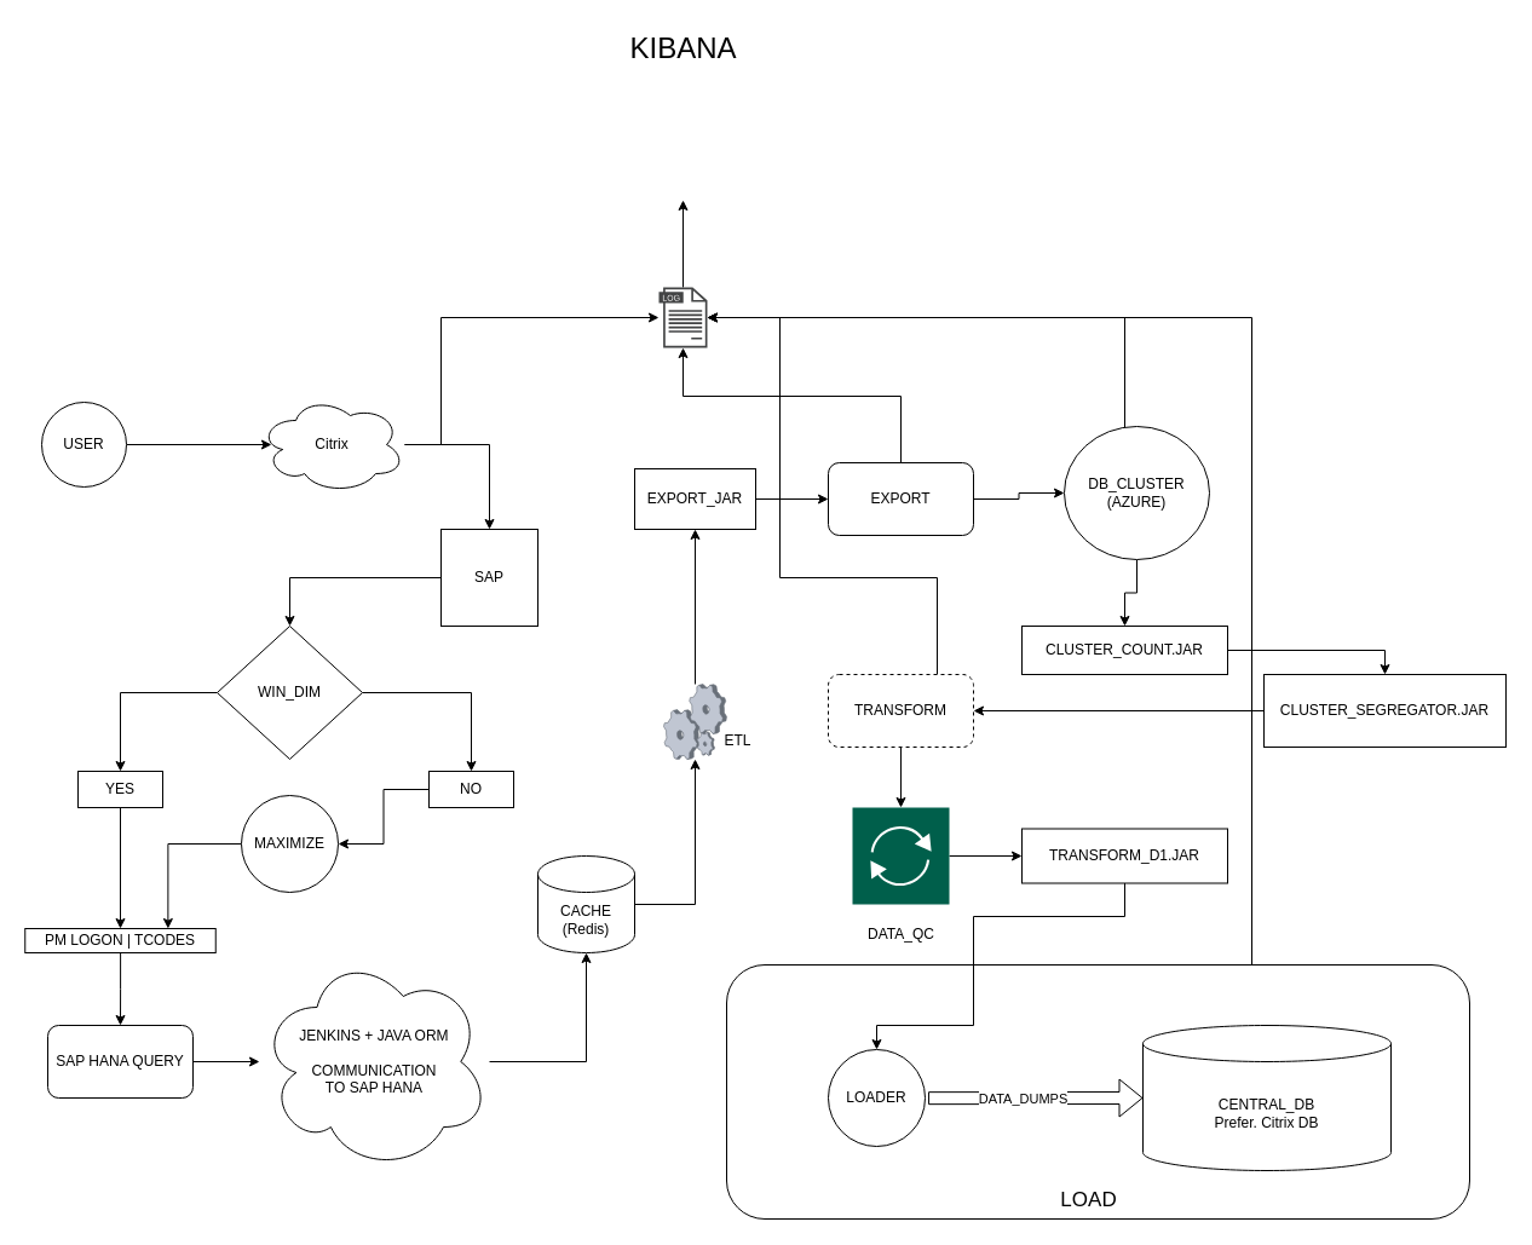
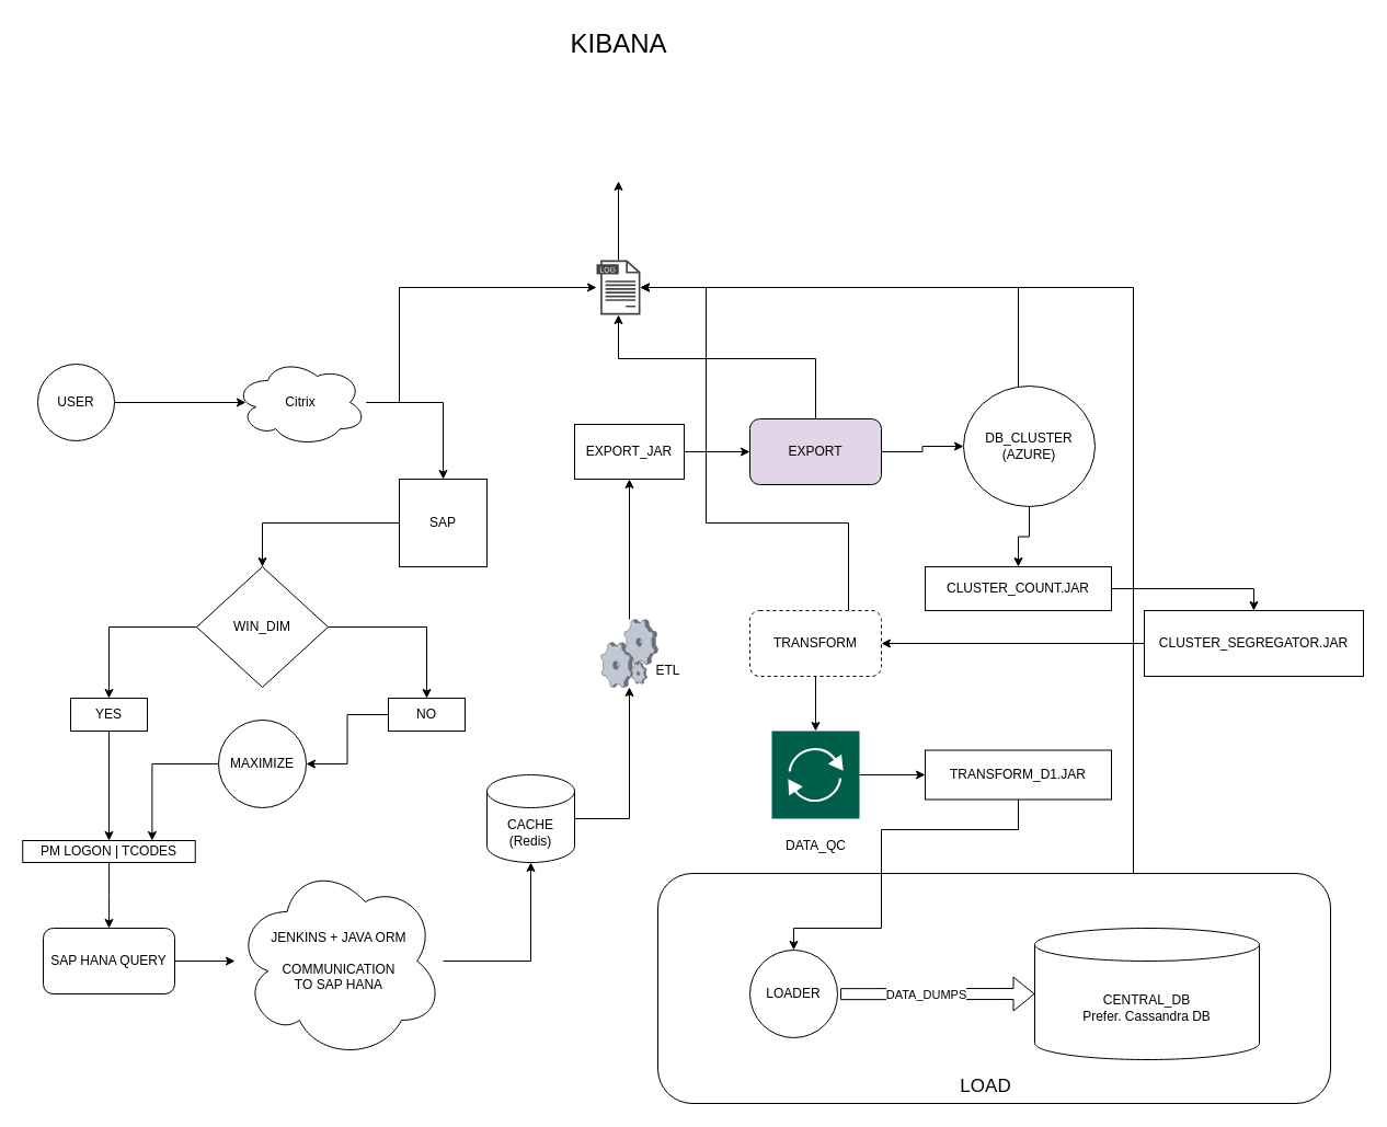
- <mxCell id="33" value="EXPORT" style="rounded=1;whiteSpace=wrap;html=1;" vertex="1" parent="1"><mxGeometry x="684" y="382" width="120" height="60" as="geometry" /></mxCell>
+ <mxCell id="33" value="EXPORT" style="rounded=1;whiteSpace=wrap;html=1;fillColor=#e1d5e7;" vertex="1" parent="1"><mxGeometry x="684" y="382" width="120" height="60" as="geometry" /></mxCell>
- <mxCell id="53" value="CENTRAL_DB&lt;br&gt;Prefer. Citrix DB" style="shape=cylinder3;whiteSpace=wrap;html=1;boundedLbl=1;backgroundOutline=1;size=15;" vertex="1" parent="1"><mxGeometry x="944" y="847" width="205" height="120" as="geometry" /></mxCell>
+ <mxCell id="53" value="CENTRAL_DB&lt;br&gt;Prefer. Cassandra DB" style="shape=cylinder3;whiteSpace=wrap;html=1;boundedLbl=1;backgroundOutline=1;size=15;" vertex="1" parent="1"><mxGeometry x="944" y="847" width="205" height="120" as="geometry" /></mxCell>
